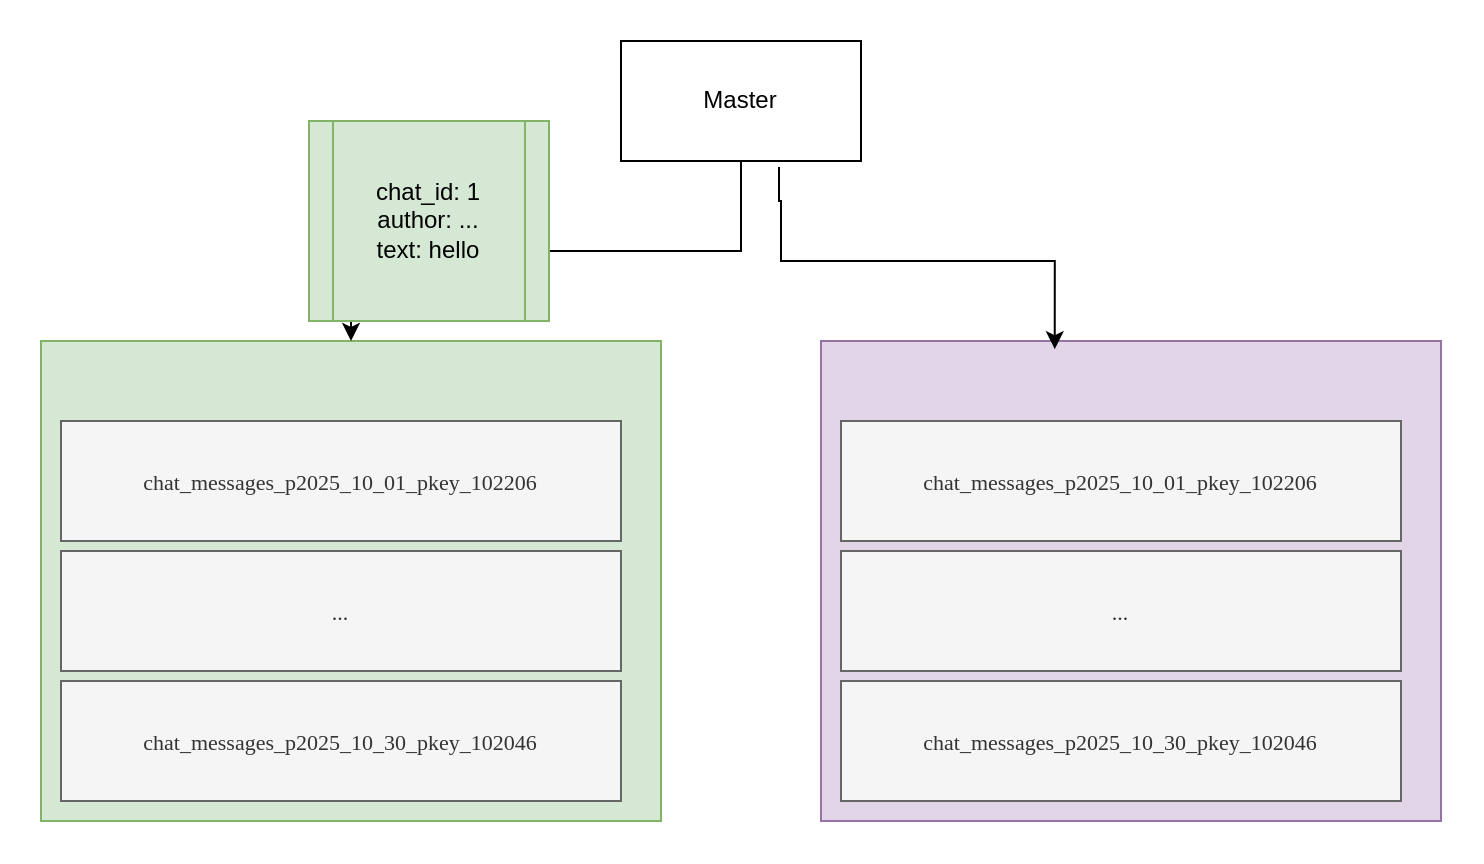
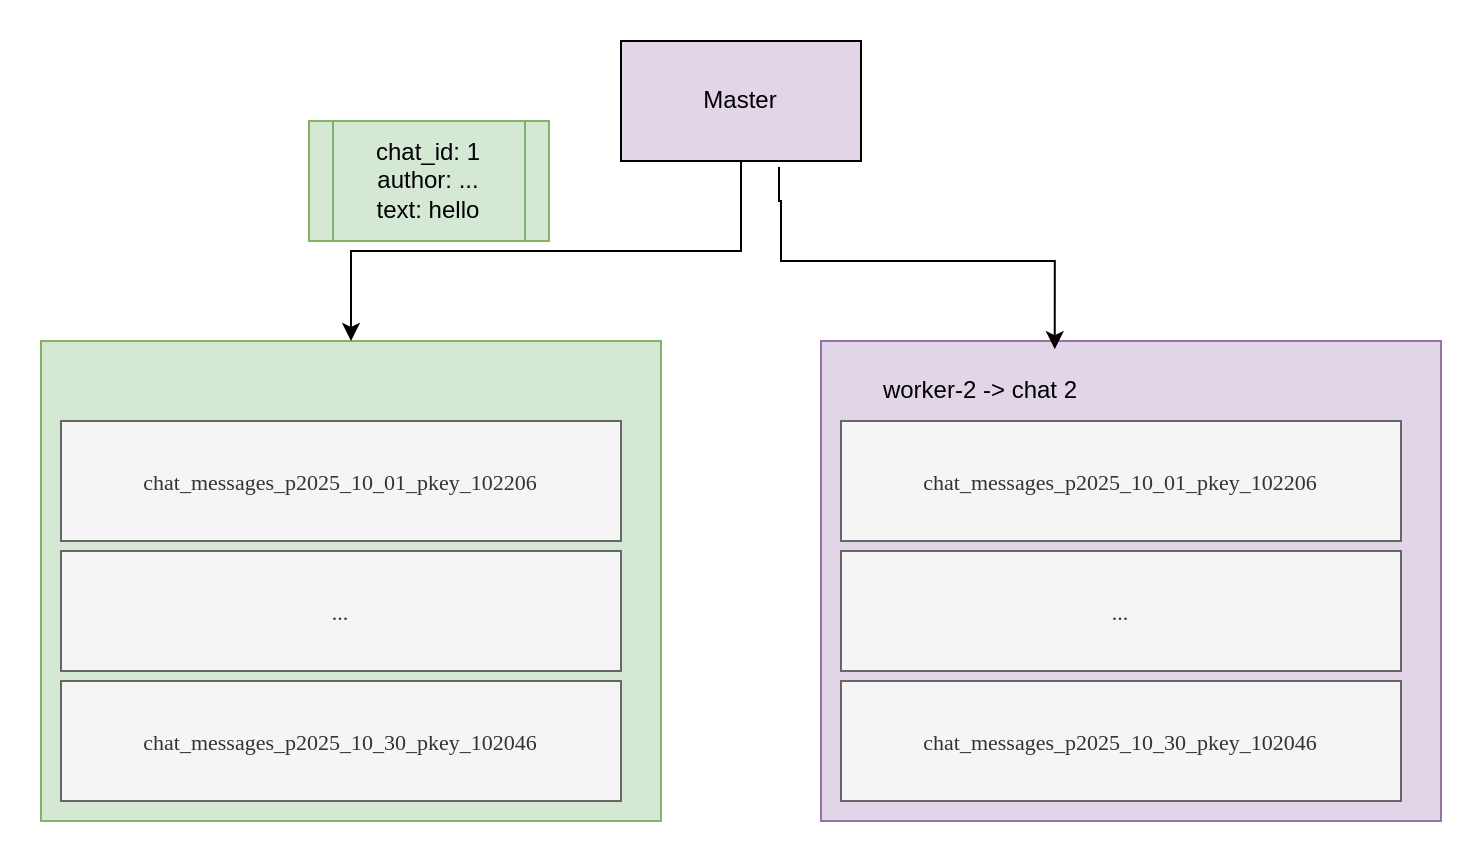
- <mxCell id="12" value="Master" style="rounded=0;whiteSpace=wrap;html=1;" vertex="1" parent="1"><mxGeometry x="310" y="20" width="120" height="60" as="geometry" /></mxCell>
+ <mxCell id="12" value="Master" style="rounded=0;whiteSpace=wrap;html=1;fillColor=#e1d5e7;" vertex="1" parent="1"><mxGeometry x="310" y="20" width="120" height="60" as="geometry" /></mxCell>
- <mxCell id="14" value="chat_id: 1&lt;div&gt;author: ...&lt;/div&gt;&lt;div&gt;text: hello&lt;/div&gt;" style="shape=process;whiteSpace=wrap;html=1;backgroundOutline=1;fillColor=#d5e8d4;strokeColor=#82b366;" vertex="1" parent="1"><mxGeometry x="154" y="60" width="120" height="100" as="geometry" /></mxCell>
+ <mxCell id="14" value="chat_id: 1&lt;div&gt;author: ...&lt;/div&gt;&lt;div&gt;text: hello&lt;/div&gt;" style="shape=process;whiteSpace=wrap;html=1;backgroundOutline=1;fillColor=#d5e8d4;strokeColor=#82b366;" vertex="1" parent="1"><mxGeometry x="154" y="60" width="120" height="60" as="geometry" /></mxCell>
+ <mxCell id="7" value="worker-2 -&amp;gt; chat 2" style="text;html=1;align=center;verticalAlign=middle;whiteSpace=wrap;rounded=0;" vertex="1" parent="1"><mxGeometry x="420" y="180" width="140" height="30" as="geometry" /></mxCell>
